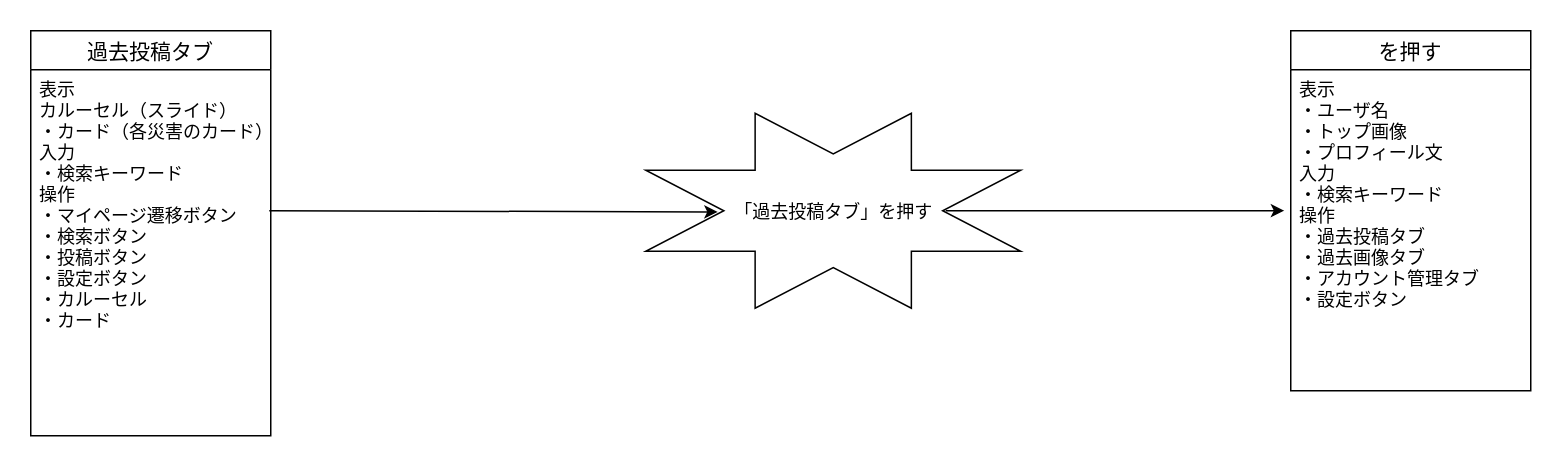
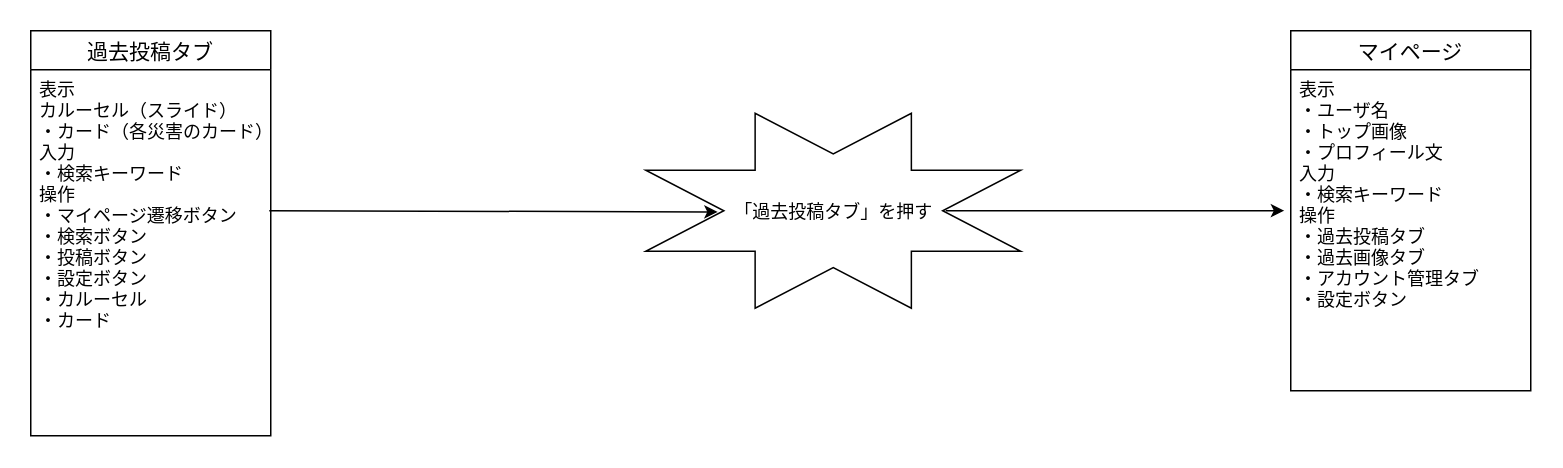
- <mxCell id="6" value="を押す" style="swimlane;fontStyle=0;childLayout=stackLayout;horizontal=1;startSize=26;horizontalStack=0;resizeParent=1;resizeParentMax=0;resizeLast=0;collapsible=1;marginBottom=0;align=center;fontSize=14;" parent="1" vertex="1"><mxGeometry x="860" y="20" width="160" height="240" as="geometry" /></mxCell>
+ <mxCell id="6" value="マイページ" style="swimlane;fontStyle=0;childLayout=stackLayout;horizontal=1;startSize=26;horizontalStack=0;resizeParent=1;resizeParentMax=0;resizeLast=0;collapsible=1;marginBottom=0;align=center;fontSize=14;" parent="1" vertex="1"><mxGeometry x="860" y="20" width="160" height="240" as="geometry" /></mxCell>
